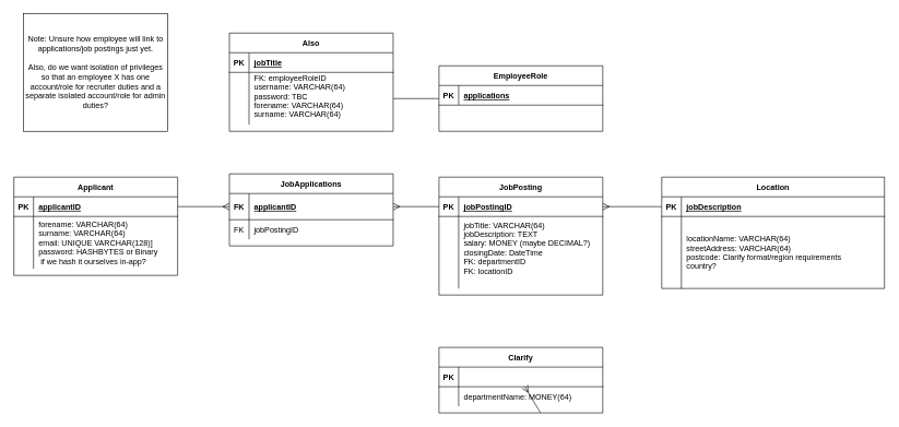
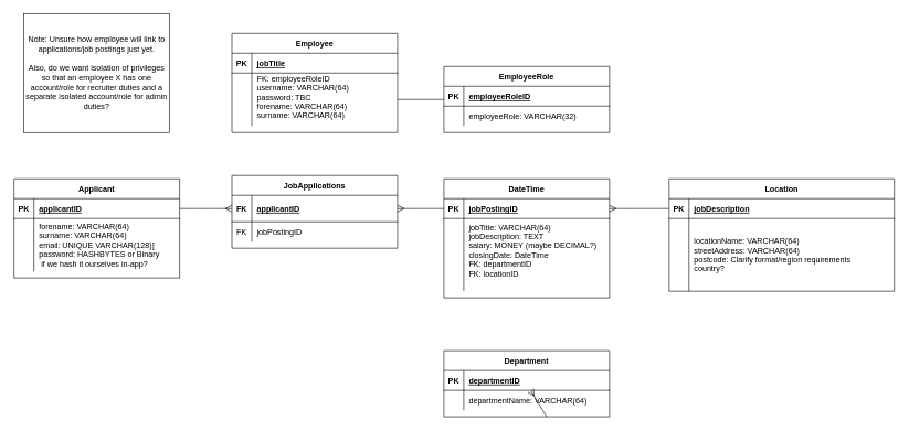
- <mxCell id="9" value="Also" style="shape=table;startSize=30;container=1;collapsible=1;childLayout=tableLayout;fixedRows=1;rowLines=0;fontStyle=1;align=center;resizeLast=1;" vertex="1" parent="1"><mxGeometry x="349" y="50" width="250" height="150" as="geometry" /></mxCell>
+ <mxCell id="9" value="Employee" style="shape=table;startSize=30;container=1;collapsible=1;childLayout=tableLayout;fixedRows=1;rowLines=0;fontStyle=1;align=center;resizeLast=1;" vertex="1" parent="1"><mxGeometry x="349" y="50" width="250" height="150" as="geometry" /></mxCell>
- <mxCell id="51" value="applications" style="shape=partialRectangle;overflow=hidden;connectable=0;fillColor=none;top=0;left=0;bottom=0;right=0;align=left;spacingLeft=6;fontStyle=5;" vertex="1" parent="49"><mxGeometry x="30" width="220" height="30" as="geometry"><mxRectangle width="220" height="30" as="alternateBounds" /></mxGeometry></mxCell>
+ <mxCell id="51" value="employeeRoleID" style="shape=partialRectangle;overflow=hidden;connectable=0;fillColor=none;top=0;left=0;bottom=0;right=0;align=left;spacingLeft=6;fontStyle=5;" vertex="1" parent="49"><mxGeometry x="30" width="220" height="30" as="geometry"><mxRectangle width="220" height="30" as="alternateBounds" /></mxGeometry></mxCell>
+ <mxCell id="54" value="employeeRole: VARCHAR(32)" style="shape=partialRectangle;overflow=hidden;connectable=0;fillColor=none;top=0;left=0;bottom=0;right=0;align=left;spacingLeft=6;" vertex="1" parent="52"><mxGeometry x="30" width="220" height="30" as="geometry"><mxRectangle width="220" height="30" as="alternateBounds" /></mxGeometry></mxCell>
- <mxCell id="16" value="JobPosting" style="shape=table;startSize=30;container=1;collapsible=1;childLayout=tableLayout;fixedRows=1;rowLines=0;fontStyle=1;align=center;resizeLast=1;" vertex="1" parent="1"><mxGeometry x="669" y="270" width="250" height="180" as="geometry" /></mxCell>
+ <mxCell id="16" value="DateTime" style="shape=table;startSize=30;container=1;collapsible=1;childLayout=tableLayout;fixedRows=1;rowLines=0;fontStyle=1;align=center;resizeLast=1;" vertex="1" parent="1"><mxGeometry x="669" y="270" width="250" height="180" as="geometry" /></mxCell>
- <mxCell id="24" value="Clarify" style="shape=table;startSize=30;container=1;collapsible=1;childLayout=tableLayout;fixedRows=1;rowLines=0;fontStyle=1;align=center;resizeLast=1;" vertex="1" parent="1"><mxGeometry x="669" y="530" width="250" height="100" as="geometry" /></mxCell>
+ <mxCell id="24" value="Department" style="shape=table;startSize=30;container=1;collapsible=1;childLayout=tableLayout;fixedRows=1;rowLines=0;fontStyle=1;align=center;resizeLast=1;" vertex="1" parent="1"><mxGeometry x="669" y="530" width="250" height="100" as="geometry" /></mxCell>
+ <mxCell id="27" value="departmentID" style="shape=partialRectangle;overflow=hidden;connectable=0;fillColor=none;top=0;left=0;bottom=0;right=0;align=left;spacingLeft=6;fontStyle=5;" vertex="1" parent="25"><mxGeometry x="30" width="220" height="30" as="geometry"><mxRectangle width="220" height="30" as="alternateBounds" /></mxGeometry></mxCell>
- <mxCell id="30" value="departmentName: MONEY(64)" style="shape=partialRectangle;overflow=hidden;connectable=0;fillColor=none;top=0;left=0;bottom=0;right=0;align=left;spacingLeft=6;" vertex="1" parent="28"><mxGeometry x="30" width="220" height="30" as="geometry"><mxRectangle width="220" height="30" as="alternateBounds" /></mxGeometry></mxCell>
+ <mxCell id="30" value="departmentName: VARCHAR(64)" style="shape=partialRectangle;overflow=hidden;connectable=0;fillColor=none;top=0;left=0;bottom=0;right=0;align=left;spacingLeft=6;" vertex="1" parent="28"><mxGeometry x="30" width="220" height="30" as="geometry"><mxRectangle width="220" height="30" as="alternateBounds" /></mxGeometry></mxCell>
